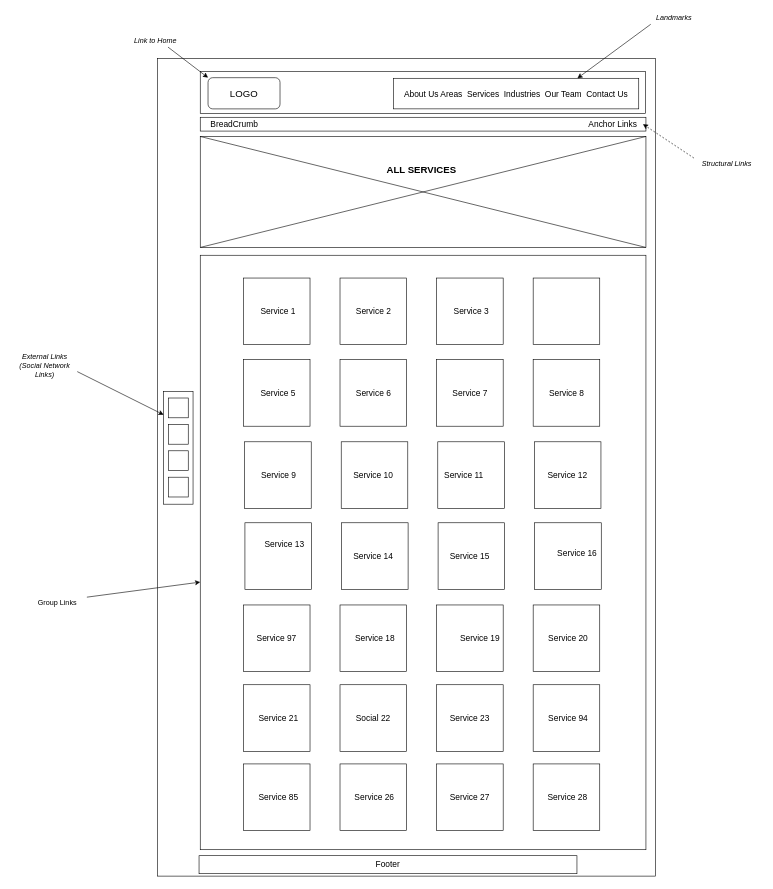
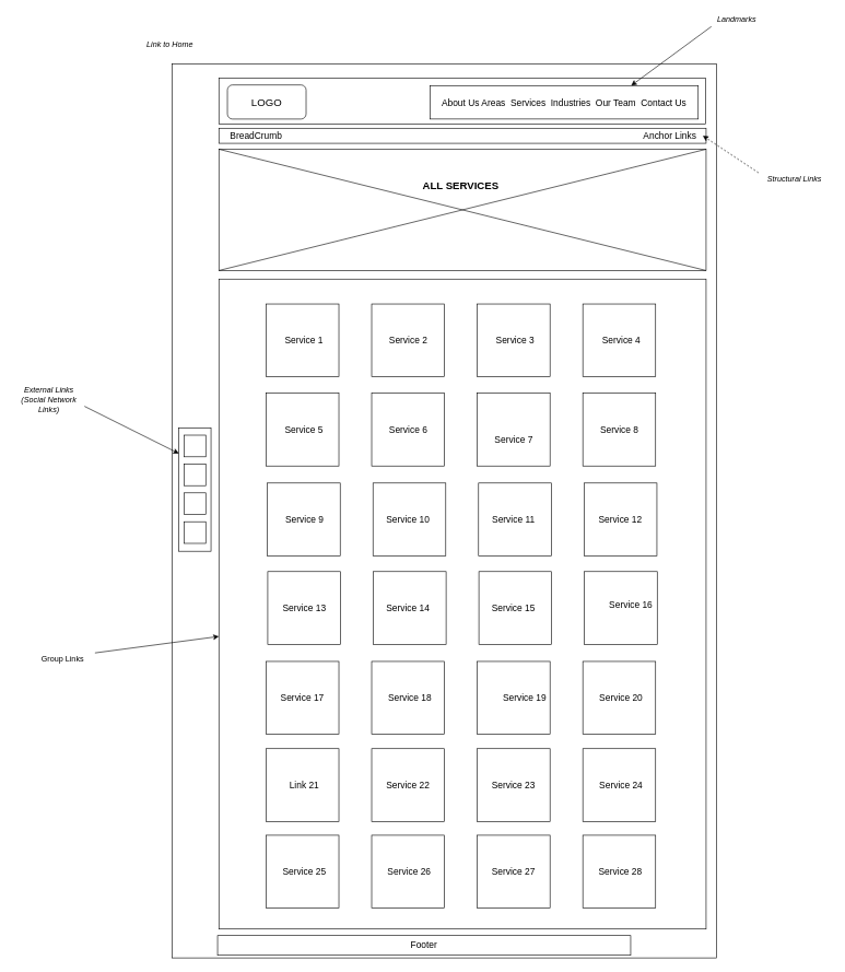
- <mxCell id="9" value="" style="endArrow=classic;html=1;entryX=0;entryY=0;entryDx=0;entryDy=0;exitX=0.75;exitY=1;exitDx=0;exitDy=0;" parent="1" source="10" target="4" edge="1"><mxGeometry width="50" height="50" relative="1" as="geometry"><mxPoint x="266" y="81" as="sourcePoint" /><mxPoint x="316" y="31" as="targetPoint" /></mxGeometry></mxCell>
+ <mxCell id="60" value="&lt;font style=&quot;font-size: 14px&quot;&gt;Service 4&lt;br&gt;&lt;/font&gt;" style="text;html=1;strokeColor=none;fillColor=none;align=center;verticalAlign=middle;whiteSpace=wrap;rounded=0;" parent="1" vertex="1"><mxGeometry x="914" y="509" width="65.5" height="20" as="geometry" /></mxCell>
- <mxCell id="63" value="&lt;font style=&quot;font-size: 14px&quot;&gt;Service 7&lt;br&gt;&lt;/font&gt;" style="text;html=1;strokeColor=none;fillColor=none;align=center;verticalAlign=middle;whiteSpace=wrap;rounded=0;" parent="1" vertex="1"><mxGeometry x="750" y="645" width="65.5" height="20" as="geometry" /></mxCell>
+ <mxCell id="63" value="&lt;font style=&quot;font-size: 14px&quot;&gt;Service 7&lt;br&gt;&lt;/font&gt;" style="text;html=1;strokeColor=none;fillColor=none;align=center;verticalAlign=middle;whiteSpace=wrap;rounded=0;" parent="1" vertex="1"><mxGeometry x="750" y="660" width="65.5" height="20" as="geometry" /></mxCell>
- <mxCell id="67" value="&lt;div&gt;&lt;font style=&quot;font-size: 14px&quot;&gt;Service 11&lt;/font&gt;&lt;/div&gt;" style="text;html=1;strokeColor=none;fillColor=none;align=center;verticalAlign=middle;whiteSpace=wrap;rounded=0;" parent="1" vertex="1"><mxGeometry x="736" y="782" width="73" height="20" as="geometry" /></mxCell>
+ <mxCell id="67" value="&lt;div&gt;&lt;font style=&quot;font-size: 14px&quot;&gt;Service 11&lt;/font&gt;&lt;/div&gt;" style="text;html=1;strokeColor=none;fillColor=none;align=center;verticalAlign=middle;whiteSpace=wrap;rounded=0;" parent="1" vertex="1"><mxGeometry x="746" y="782" width="73" height="20" as="geometry" /></mxCell>
- <mxCell id="69" value="&lt;font style=&quot;font-size: 14px&quot;&gt;Service 13&lt;/font&gt;" style="text;html=1;strokeColor=none;fillColor=none;align=center;verticalAlign=middle;whiteSpace=wrap;rounded=0;" parent="1" vertex="1"><mxGeometry x="437" y="897" width="73" height="20" as="geometry" /></mxCell>
+ <mxCell id="69" value="&lt;font style=&quot;font-size: 14px&quot;&gt;Service 13&lt;/font&gt;" style="text;html=1;strokeColor=none;fillColor=none;align=center;verticalAlign=middle;whiteSpace=wrap;rounded=0;" parent="1" vertex="1"><mxGeometry x="427" y="917" width="73" height="20" as="geometry" /></mxCell>
- <mxCell id="73" value="&lt;font style=&quot;font-size: 14px&quot;&gt;Service 97&lt;/font&gt;" style="text;html=1;strokeColor=none;fillColor=none;align=center;verticalAlign=middle;whiteSpace=wrap;rounded=0;" parent="1" vertex="1"><mxGeometry x="424" y="1054" width="73" height="20" as="geometry" /></mxCell>
+ <mxCell id="73" value="&lt;font style=&quot;font-size: 14px&quot;&gt;Service 17&lt;/font&gt;" style="text;html=1;strokeColor=none;fillColor=none;align=center;verticalAlign=middle;whiteSpace=wrap;rounded=0;" parent="1" vertex="1"><mxGeometry x="424" y="1054" width="73" height="20" as="geometry" /></mxCell>
- <mxCell id="77" value="&lt;font style=&quot;font-size: 14px&quot;&gt;Service 21&lt;br&gt;&lt;/font&gt;" style="text;html=1;strokeColor=none;fillColor=none;align=center;verticalAlign=middle;whiteSpace=wrap;rounded=0;" parent="1" vertex="1"><mxGeometry x="427" y="1187" width="73" height="20" as="geometry" /></mxCell>
+ <mxCell id="77" value="&lt;font style=&quot;font-size: 14px&quot;&gt;Link 21&lt;br&gt;&lt;/font&gt;" style="text;html=1;strokeColor=none;fillColor=none;align=center;verticalAlign=middle;whiteSpace=wrap;rounded=0;" parent="1" vertex="1"><mxGeometry x="427" y="1187" width="73" height="20" as="geometry" /></mxCell>
- <mxCell id="78" value="&lt;font style=&quot;font-size: 14px&quot;&gt;Social 22&lt;br&gt;&lt;/font&gt;" style="text;html=1;strokeColor=none;fillColor=none;align=center;verticalAlign=middle;whiteSpace=wrap;rounded=0;" parent="1" vertex="1"><mxGeometry x="585" y="1187" width="73" height="20" as="geometry" /></mxCell>
+ <mxCell id="78" value="&lt;font style=&quot;font-size: 14px&quot;&gt;Service 22&lt;br&gt;&lt;/font&gt;" style="text;html=1;strokeColor=none;fillColor=none;align=center;verticalAlign=middle;whiteSpace=wrap;rounded=0;" parent="1" vertex="1"><mxGeometry x="585" y="1187" width="73" height="20" as="geometry" /></mxCell>
- <mxCell id="80" value="&lt;font style=&quot;font-size: 14px&quot;&gt;Service 94&lt;br&gt;&lt;/font&gt;" style="text;html=1;strokeColor=none;fillColor=none;align=center;verticalAlign=middle;whiteSpace=wrap;rounded=0;" parent="1" vertex="1"><mxGeometry x="910" y="1187" width="73" height="20" as="geometry" /></mxCell>
+ <mxCell id="80" value="&lt;font style=&quot;font-size: 14px&quot;&gt;Service 24&lt;br&gt;&lt;/font&gt;" style="text;html=1;strokeColor=none;fillColor=none;align=center;verticalAlign=middle;whiteSpace=wrap;rounded=0;" parent="1" vertex="1"><mxGeometry x="910" y="1187" width="73" height="20" as="geometry" /></mxCell>
- <mxCell id="81" value="&lt;font style=&quot;font-size: 14px&quot;&gt;Service 85&lt;br&gt;&lt;/font&gt;" style="text;html=1;strokeColor=none;fillColor=none;align=center;verticalAlign=middle;whiteSpace=wrap;rounded=0;" parent="1" vertex="1"><mxGeometry x="427" y="1319" width="73" height="20" as="geometry" /></mxCell>
+ <mxCell id="81" value="&lt;font style=&quot;font-size: 14px&quot;&gt;Service 25&lt;br&gt;&lt;/font&gt;" style="text;html=1;strokeColor=none;fillColor=none;align=center;verticalAlign=middle;whiteSpace=wrap;rounded=0;" parent="1" vertex="1"><mxGeometry x="427" y="1319" width="73" height="20" as="geometry" /></mxCell>
